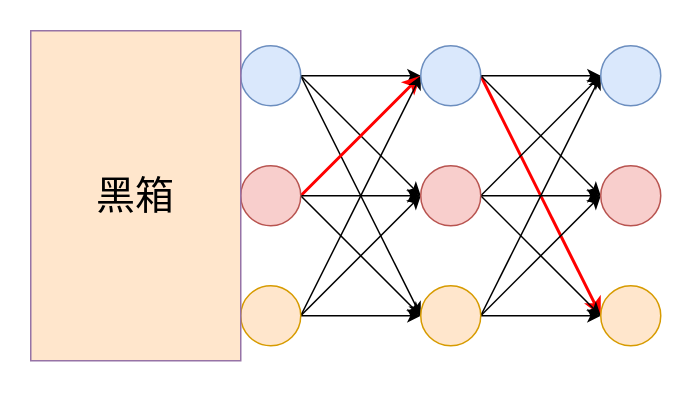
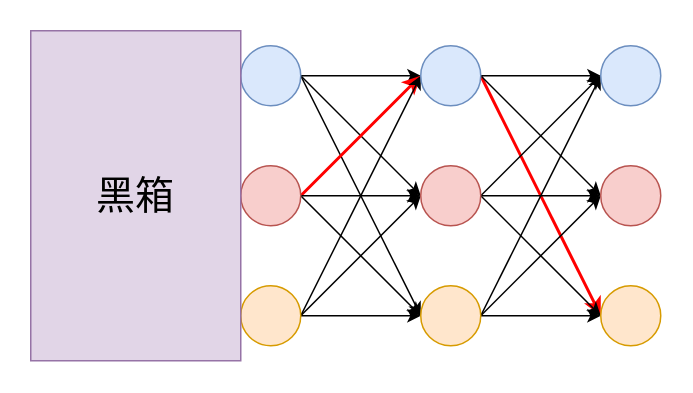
- <mxCell id="41" value="黑箱" style="rounded=0;whiteSpace=wrap;html=1;fontSize=26;fillColor=#ffe6cc;strokeColor=#9673a6;" vertex="1" parent="1"><mxGeometry x="20" y="20" width="140" height="220" as="geometry" /></mxCell>
+ <mxCell id="41" value="黑箱" style="rounded=0;whiteSpace=wrap;html=1;fontSize=26;fillColor=#e1d5e7;strokeColor=#9673a6;" vertex="1" parent="1"><mxGeometry x="20" y="20" width="140" height="220" as="geometry" /></mxCell>
